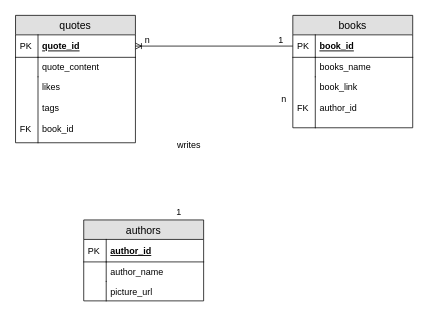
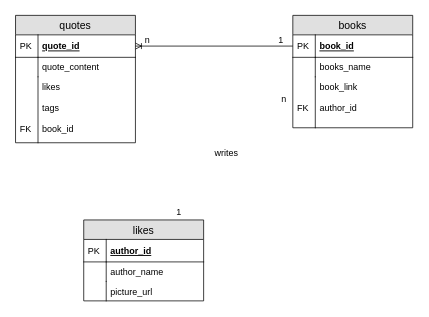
- <mxCell id="28" value="writes&amp;nbsp;&lt;br&gt;&lt;br&gt;" style="text;html=1;resizable=0;points=[];autosize=1;align=left;verticalAlign=top;spacingTop=-4;" parent="1" vertex="1"><mxGeometry x="234" y="184" width="50" height="30" as="geometry" /></mxCell>
+ <mxCell id="28" value="writes&amp;nbsp;&lt;br&gt;&lt;br&gt;" style="text;html=1;resizable=0;points=[];autosize=1;align=left;verticalAlign=top;spacingTop=-4;" parent="1" vertex="1"><mxGeometry x="284" y="194" width="50" height="30" as="geometry" /></mxCell>
- <mxCell id="19" value="authors" style="swimlane;fontStyle=0;childLayout=stackLayout;horizontal=1;startSize=26;fillColor=#e0e0e0;horizontalStack=0;resizeParent=1;resizeParentMax=0;resizeLast=0;collapsible=1;marginBottom=0;swimlaneFillColor=#ffffff;align=center;fontSize=14;" parent="1" vertex="1"><mxGeometry x="111" y="293" width="160" height="108" as="geometry" /></mxCell>
+ <mxCell id="19" value="likes" style="swimlane;fontStyle=0;childLayout=stackLayout;horizontal=1;startSize=26;fillColor=#e0e0e0;horizontalStack=0;resizeParent=1;resizeParentMax=0;resizeLast=0;collapsible=1;marginBottom=0;swimlaneFillColor=#ffffff;align=center;fontSize=14;" parent="1" vertex="1"><mxGeometry x="111" y="293" width="160" height="108" as="geometry" /></mxCell>
